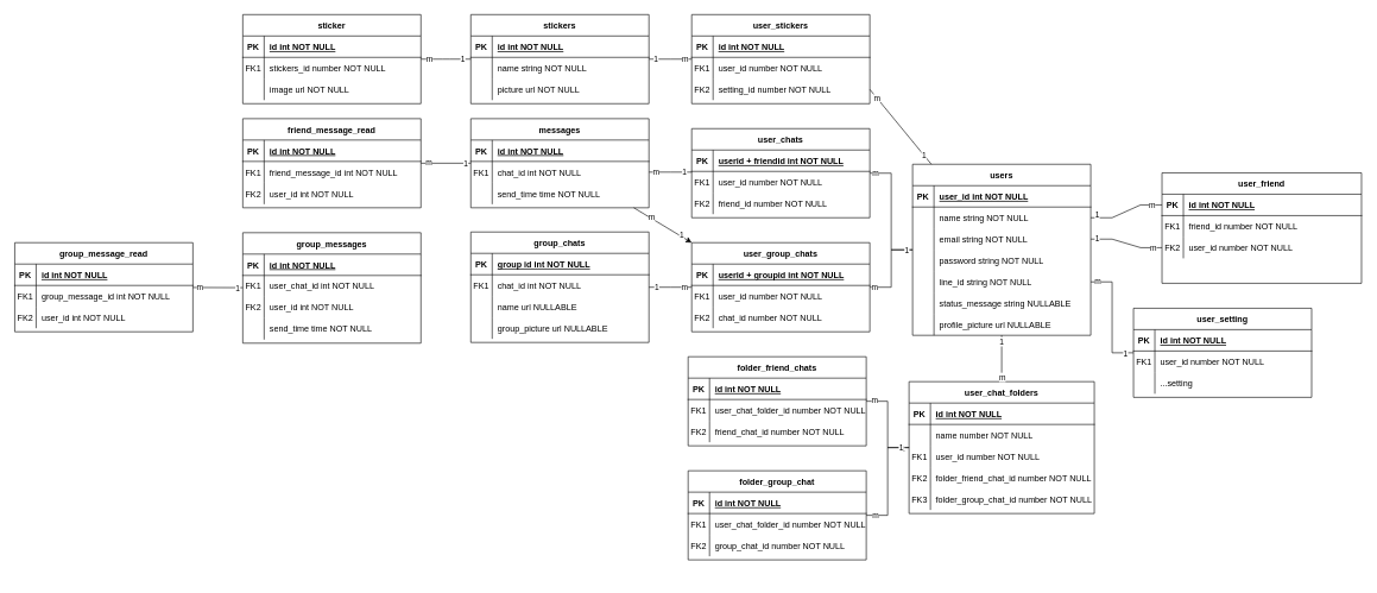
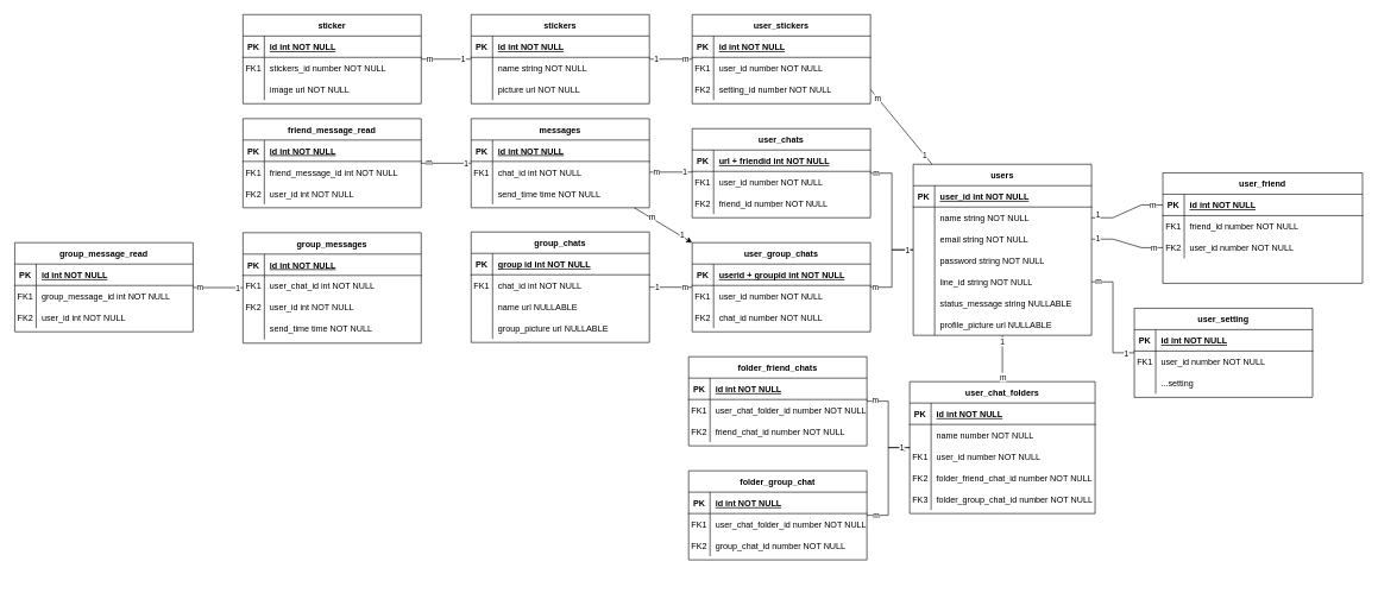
- <mxCell id="40" value="userid + friendid int NOT NULL " style="shape=partialRectangle;overflow=hidden;connectable=0;fillColor=none;top=0;left=0;bottom=0;right=0;align=left;spacingLeft=6;fontStyle=5;" parent="38" vertex="1"><mxGeometry x="30" width="220" height="30" as="geometry"><mxRectangle width="220" height="30" as="alternateBounds" /></mxGeometry></mxCell>
+ <mxCell id="40" value="url + friendid int NOT NULL " style="shape=partialRectangle;overflow=hidden;connectable=0;fillColor=none;top=0;left=0;bottom=0;right=0;align=left;spacingLeft=6;fontStyle=5;" parent="38" vertex="1"><mxGeometry x="30" width="220" height="30" as="geometry"><mxRectangle width="220" height="30" as="alternateBounds" /></mxGeometry></mxCell>
